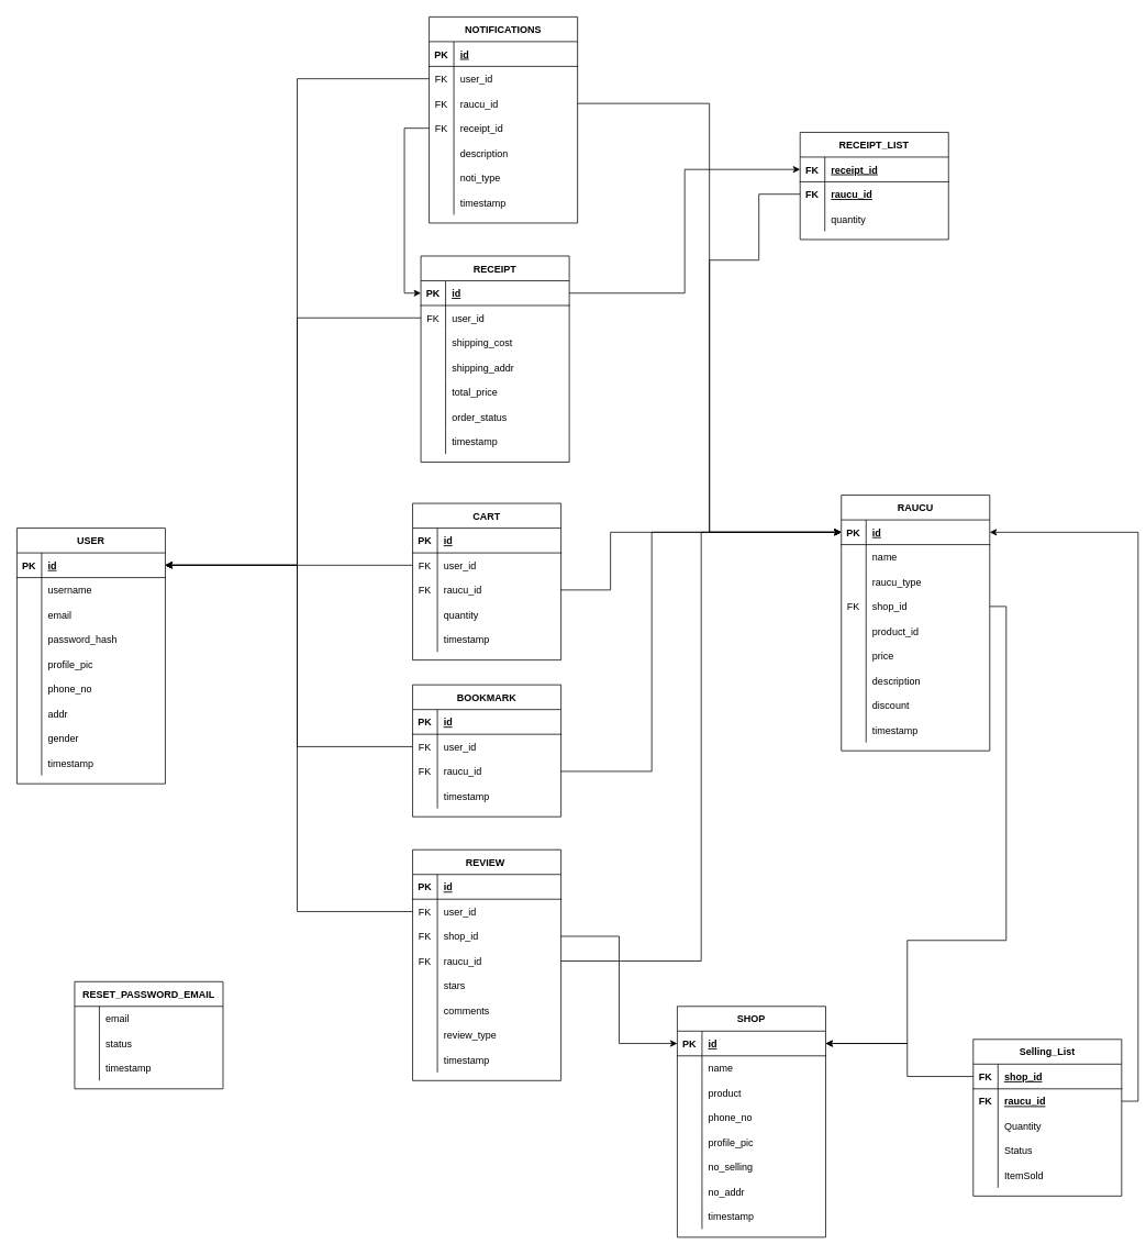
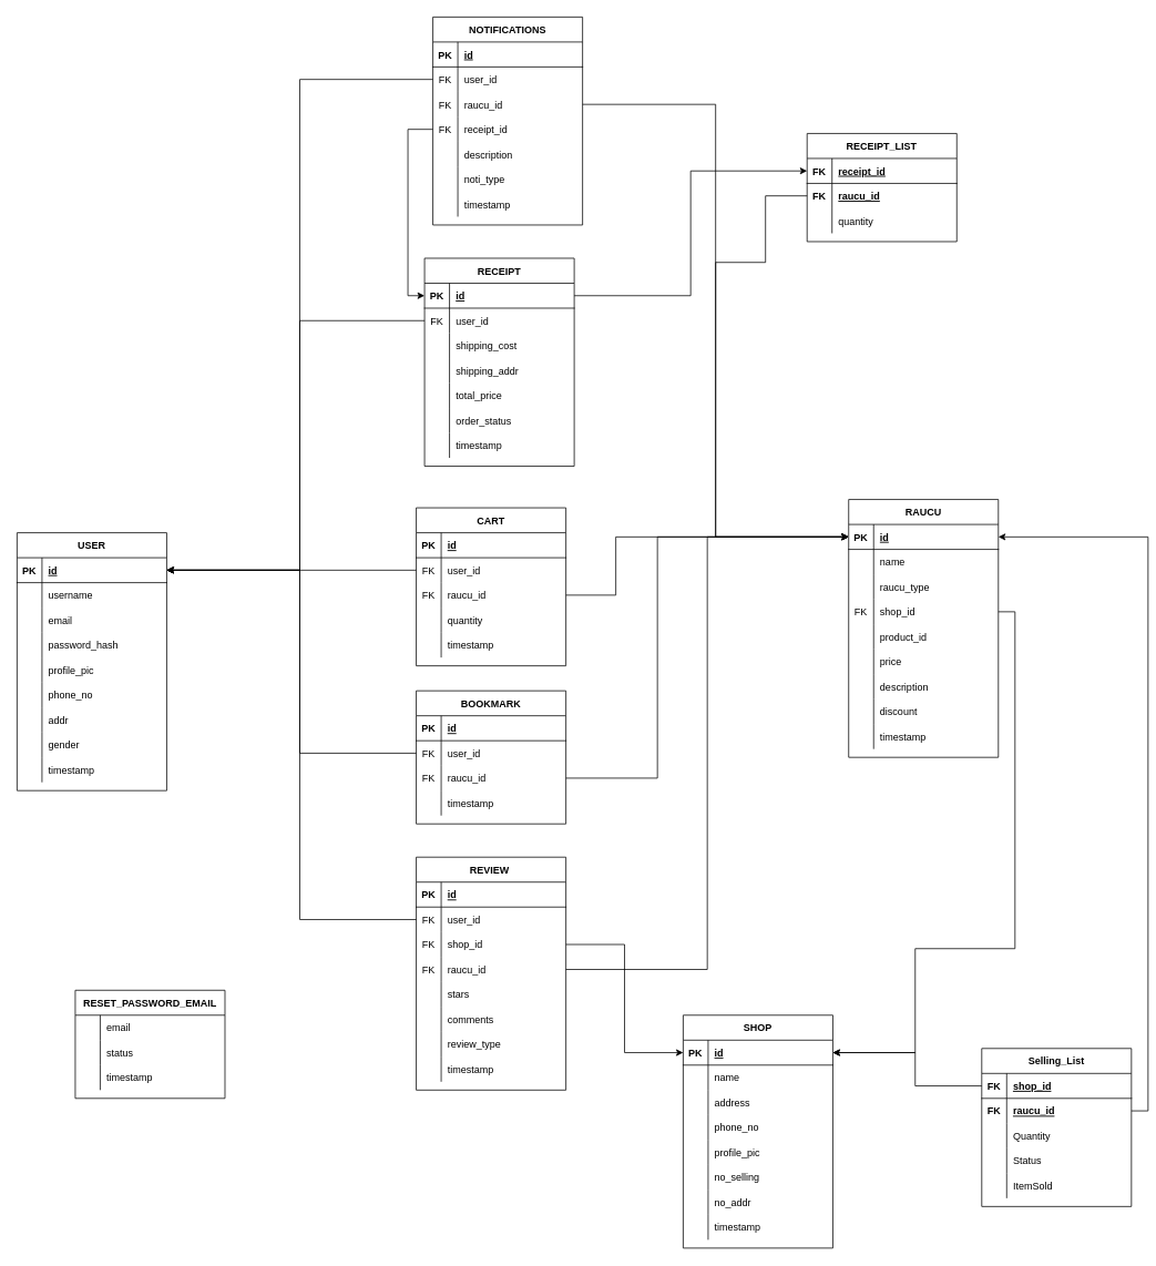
- <mxCell id="153" value="product" style="shape=partialRectangle;connectable=0;fillColor=none;top=0;left=0;bottom=0;right=0;align=left;spacingLeft=6;overflow=hidden;" parent="151" vertex="1"><mxGeometry x="30" width="150" height="30" as="geometry"><mxRectangle width="150" height="30" as="alternateBounds" /></mxGeometry></mxCell>
+ <mxCell id="153" value="address" style="shape=partialRectangle;connectable=0;fillColor=none;top=0;left=0;bottom=0;right=0;align=left;spacingLeft=6;overflow=hidden;" parent="151" vertex="1"><mxGeometry x="30" width="150" height="30" as="geometry"><mxRectangle width="150" height="30" as="alternateBounds" /></mxGeometry></mxCell>
